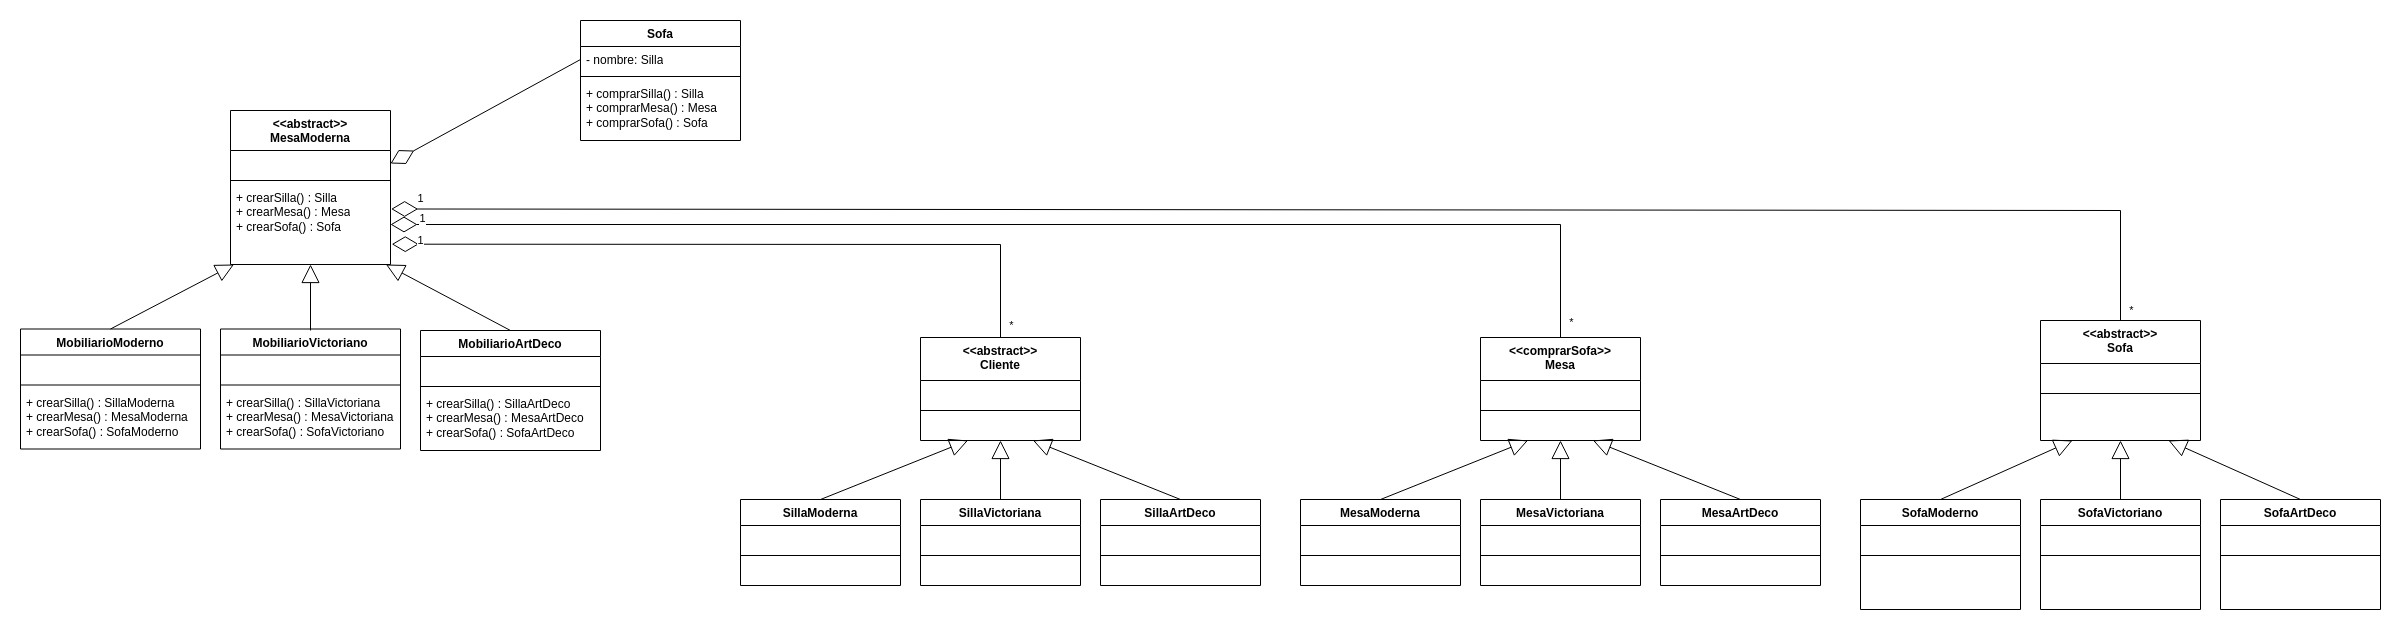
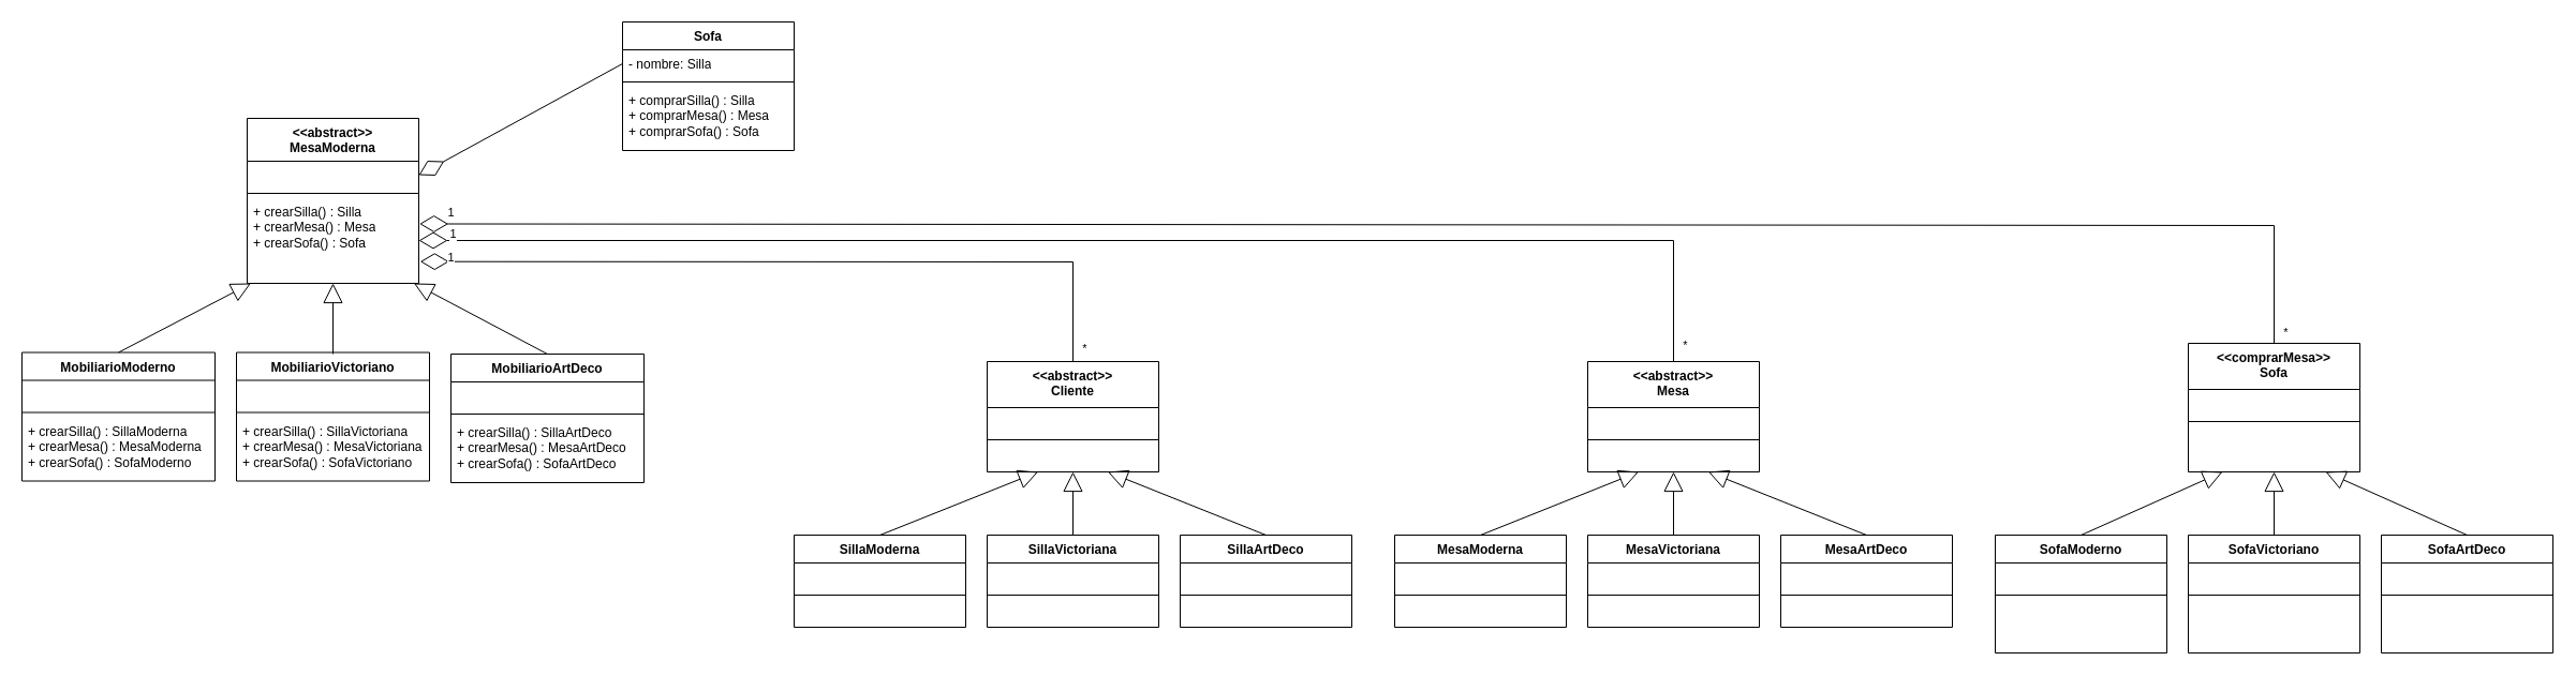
- <mxCell id="22" value="&amp;lt;&amp;lt;abstract&amp;gt;&amp;gt;&lt;br&gt;Sofa" style="swimlane;fontStyle=1;align=center;verticalAlign=top;childLayout=stackLayout;horizontal=1;startSize=43;horizontalStack=0;resizeParent=1;resizeParentMax=0;resizeLast=0;collapsible=1;marginBottom=0;whiteSpace=wrap;html=1;" parent="1" vertex="1"><mxGeometry x="2040" y="320" width="160" height="120" as="geometry" /></mxCell>
+ <mxCell id="22" value="&amp;lt;&amp;lt;comprarMesa&amp;gt;&amp;gt;&lt;br&gt;Sofa" style="swimlane;fontStyle=1;align=center;verticalAlign=top;childLayout=stackLayout;horizontal=1;startSize=43;horizontalStack=0;resizeParent=1;resizeParentMax=0;resizeLast=0;collapsible=1;marginBottom=0;whiteSpace=wrap;html=1;" parent="1" vertex="1"><mxGeometry x="2040" y="320" width="160" height="120" as="geometry" /></mxCell>
- <mxCell id="26" value="&amp;lt;&amp;lt;comprarSofa&amp;gt;&amp;gt;&lt;br&gt;Mesa" style="swimlane;fontStyle=1;align=center;verticalAlign=top;childLayout=stackLayout;horizontal=1;startSize=43;horizontalStack=0;resizeParent=1;resizeParentMax=0;resizeLast=0;collapsible=1;marginBottom=0;whiteSpace=wrap;html=1;" parent="1" vertex="1"><mxGeometry x="1480" y="337" width="160" height="103" as="geometry" /></mxCell>
+ <mxCell id="26" value="&amp;lt;&amp;lt;abstract&amp;gt;&amp;gt;&lt;br&gt;Mesa" style="swimlane;fontStyle=1;align=center;verticalAlign=top;childLayout=stackLayout;horizontal=1;startSize=43;horizontalStack=0;resizeParent=1;resizeParentMax=0;resizeLast=0;collapsible=1;marginBottom=0;whiteSpace=wrap;html=1;" parent="1" vertex="1"><mxGeometry x="1480" y="337" width="160" height="103" as="geometry" /></mxCell>
